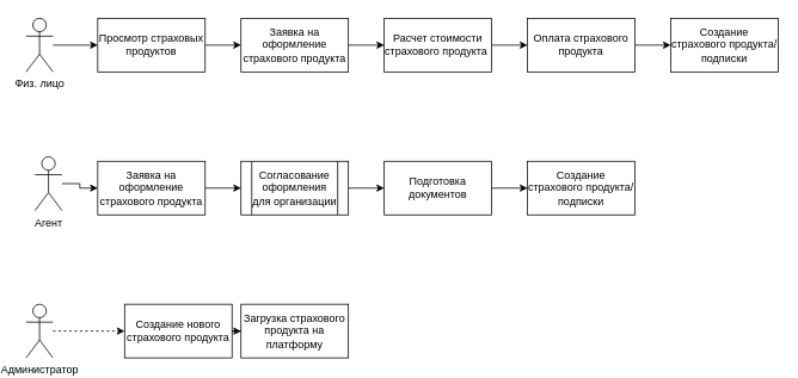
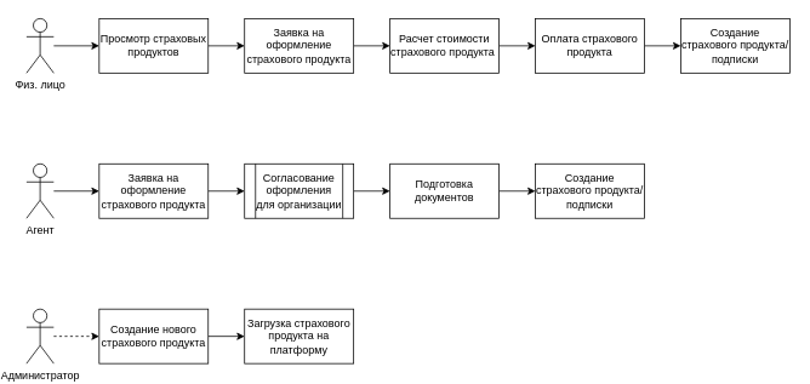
- <mxCell id="14" value="Агент" style="shape=umlActor;verticalLabelPosition=bottom;verticalAlign=top;html=1;outlineConnect=0;" vertex="1" parent="1"><mxGeometry x="30" y="175" width="30" height="60" as="geometry" /></mxCell>
+ <mxCell id="14" value="Агент" style="shape=umlActor;verticalLabelPosition=bottom;verticalAlign=top;html=1;outlineConnect=0;" vertex="1" parent="1"><mxGeometry x="20" y="180" width="30" height="60" as="geometry" /></mxCell>
- <mxCell id="25" value="Создание нового страхового продукта" style="rounded=0;whiteSpace=wrap;html=1;" vertex="1" parent="1"><mxGeometry x="130" y="340" width="120" height="60" as="geometry" /></mxCell>
+ <mxCell id="25" value="Создание нового страхового продукта" style="rounded=0;whiteSpace=wrap;html=1;" vertex="1" parent="1"><mxGeometry x="100" y="340" width="120" height="60" as="geometry" /></mxCell>
